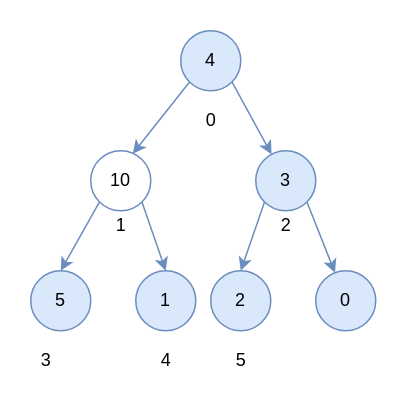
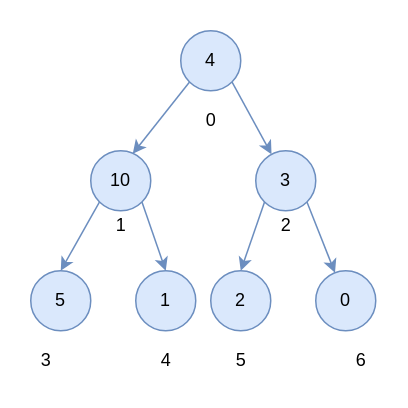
- <mxCell id="7" value="10" style="ellipse;whiteSpace=wrap;html=1;aspect=fixed;fillColor=#ffffff;strokeColor=#6c8ebf;" vertex="1" parent="1"><mxGeometry x="60" y="100" width="40" height="40" as="geometry" /></mxCell>
+ <mxCell id="7" value="10" style="ellipse;whiteSpace=wrap;html=1;aspect=fixed;fillColor=#dae8fc;strokeColor=#6c8ebf;" vertex="1" parent="1"><mxGeometry x="60" y="100" width="40" height="40" as="geometry" /></mxCell>
+ <mxCell id="21" value="6" style="text;html=1;align=center;verticalAlign=middle;resizable=0;points=[];autosize=1;strokeColor=none;" vertex="1" parent="1"><mxGeometry x="230" y="230" width="20" height="20" as="geometry" /></mxCell>
